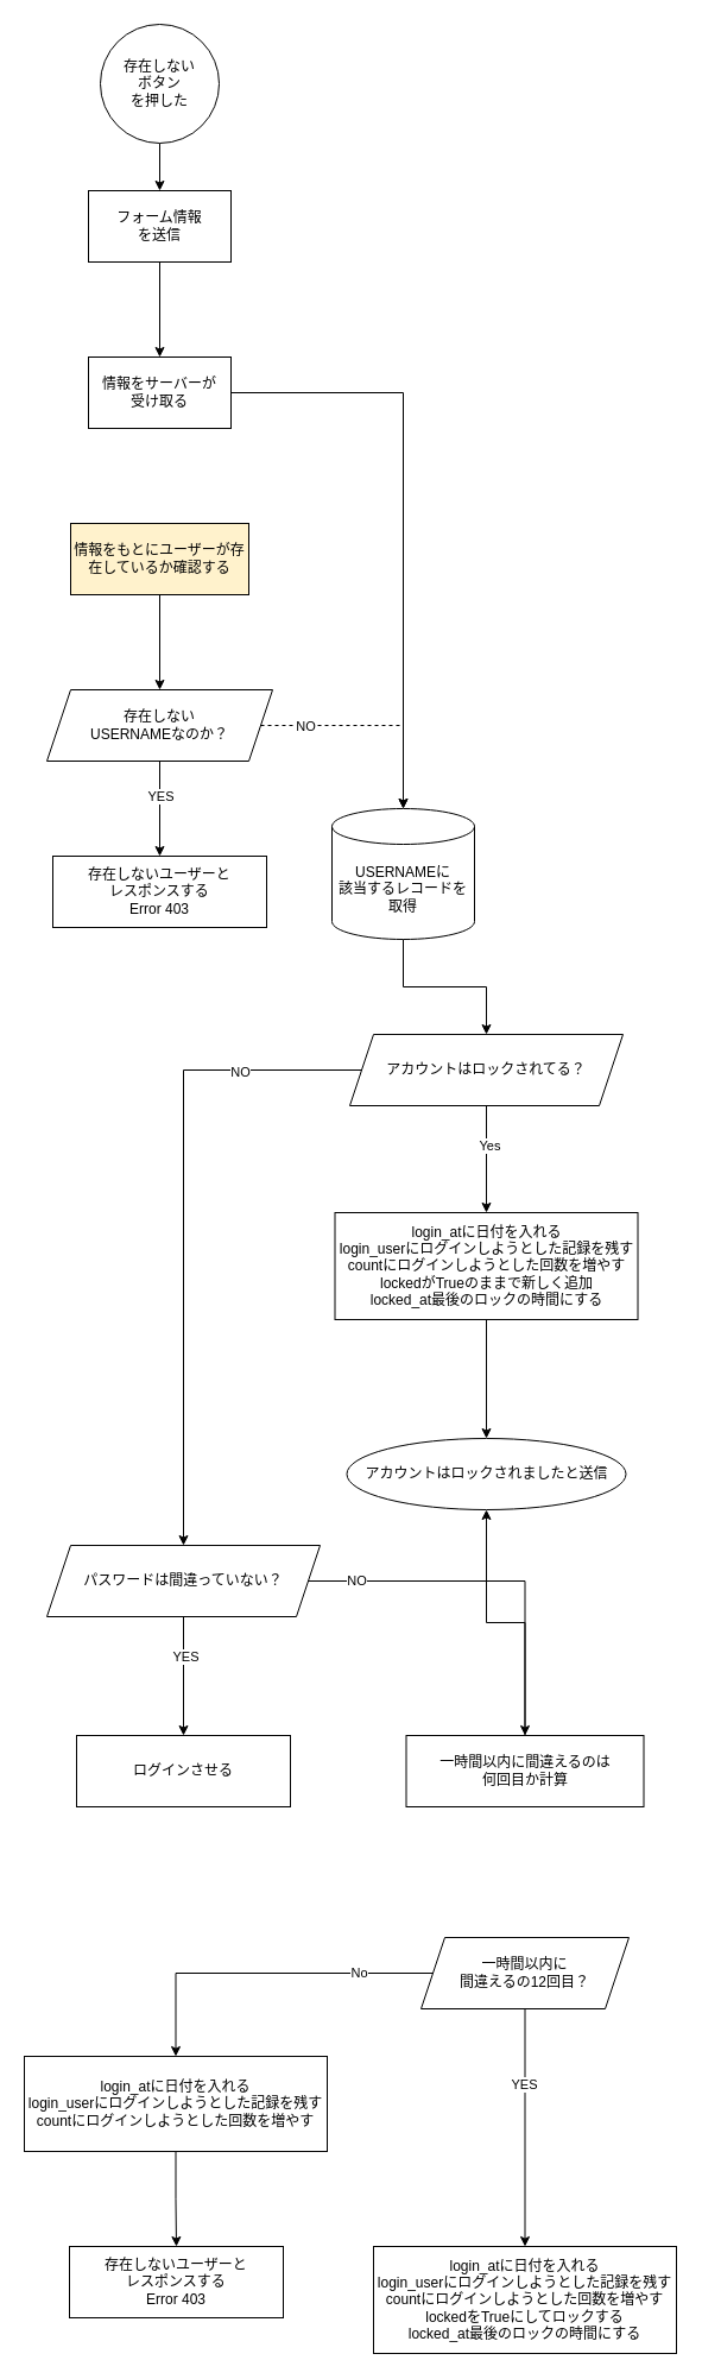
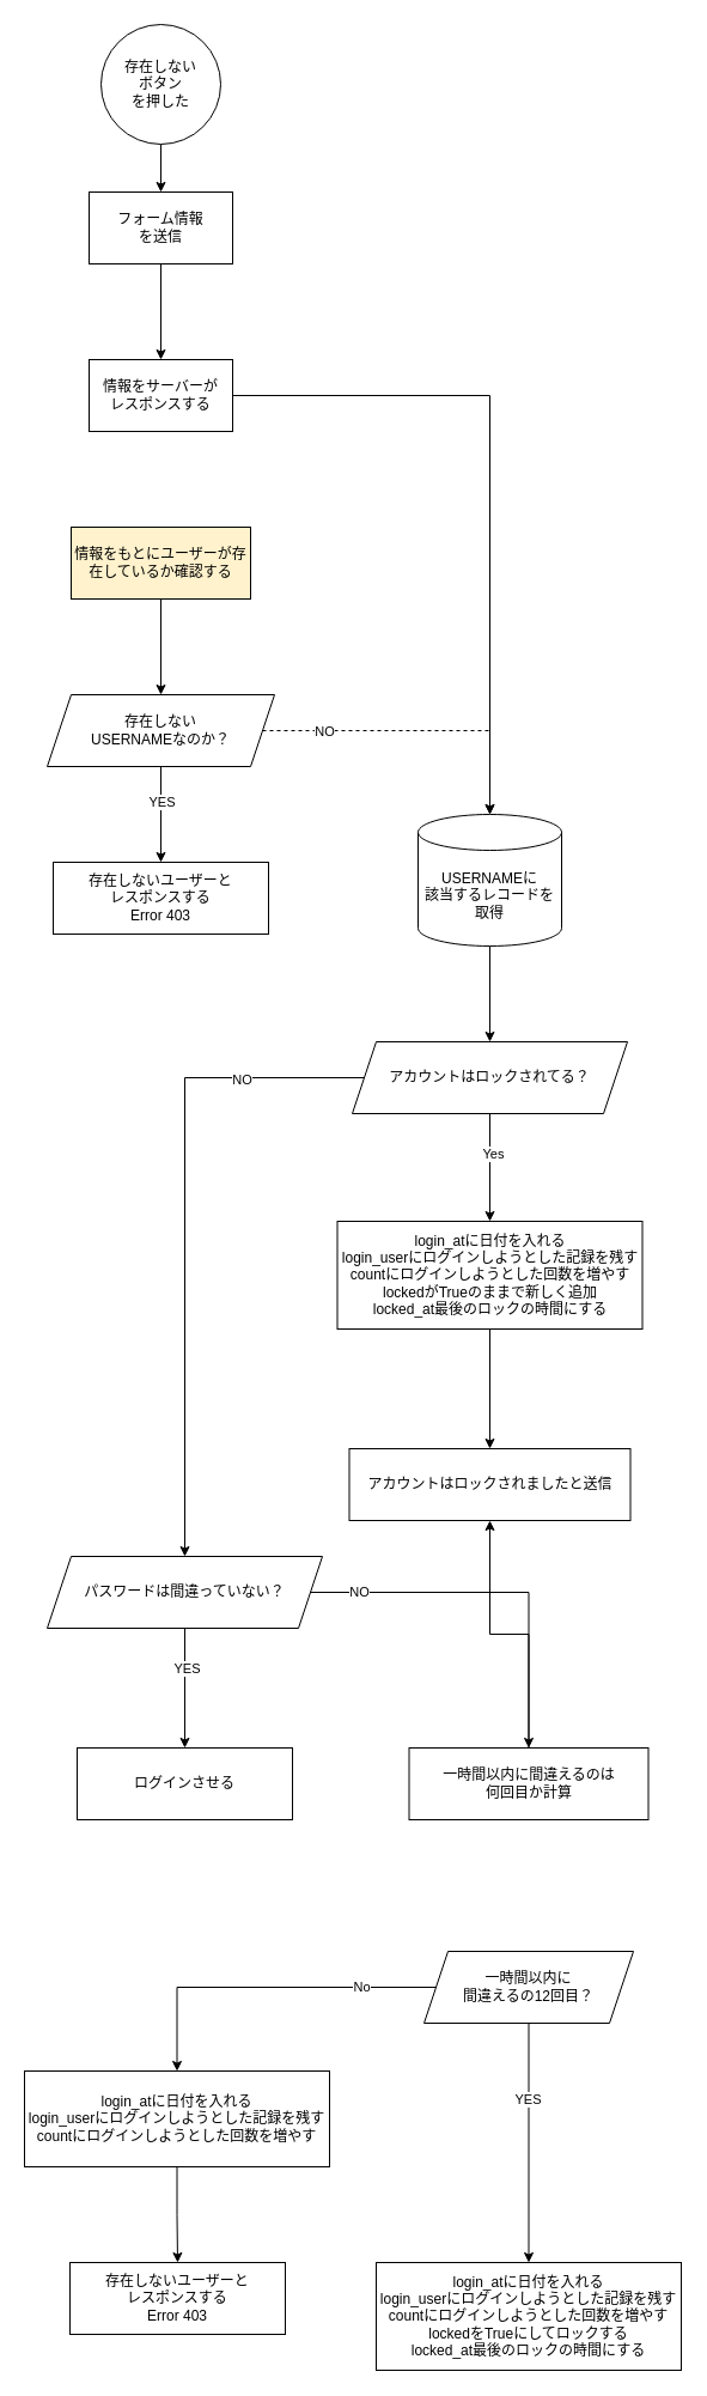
- <mxCell id="7" value="情報をサーバーが&lt;br&gt;受け取る" style="whiteSpace=wrap;html=1;" parent="1" vertex="1"><mxGeometry x="74" y="300" width="120" height="60" as="geometry" /></mxCell>
+ <mxCell id="7" value="情報をサーバーが&lt;br&gt;レスポンスする" style="whiteSpace=wrap;html=1;" parent="1" vertex="1"><mxGeometry x="74" y="300" width="120" height="60" as="geometry" /></mxCell>
- <mxCell id="17" value="USERNAMEに&lt;br&gt;該当するレコードを&lt;br&gt;取得" style="shape=cylinder3;whiteSpace=wrap;html=1;boundedLbl=1;backgroundOutline=1;size=15;" parent="1" vertex="1"><mxGeometry x="279" y="680" width="120" height="110" as="geometry" /></mxCell>
+ <mxCell id="17" value="USERNAMEに&lt;br&gt;該当するレコードを&lt;br&gt;取得" style="shape=cylinder3;whiteSpace=wrap;html=1;boundedLbl=1;backgroundOutline=1;size=15;" parent="1" vertex="1"><mxGeometry x="349" y="680" width="120" height="110" as="geometry" /></mxCell>
- <mxCell id="31" value="アカウントはロックされましたと送信" style="ellipse;whiteSpace=wrap;html=1;" parent="1" vertex="1"><mxGeometry x="291.5" y="1210" width="235" height="60" as="geometry" /></mxCell>
+ <mxCell id="31" value="アカウントはロックされましたと送信" style="whiteSpace=wrap;html=1;" parent="1" vertex="1"><mxGeometry x="291.5" y="1210" width="235" height="60" as="geometry" /></mxCell>
